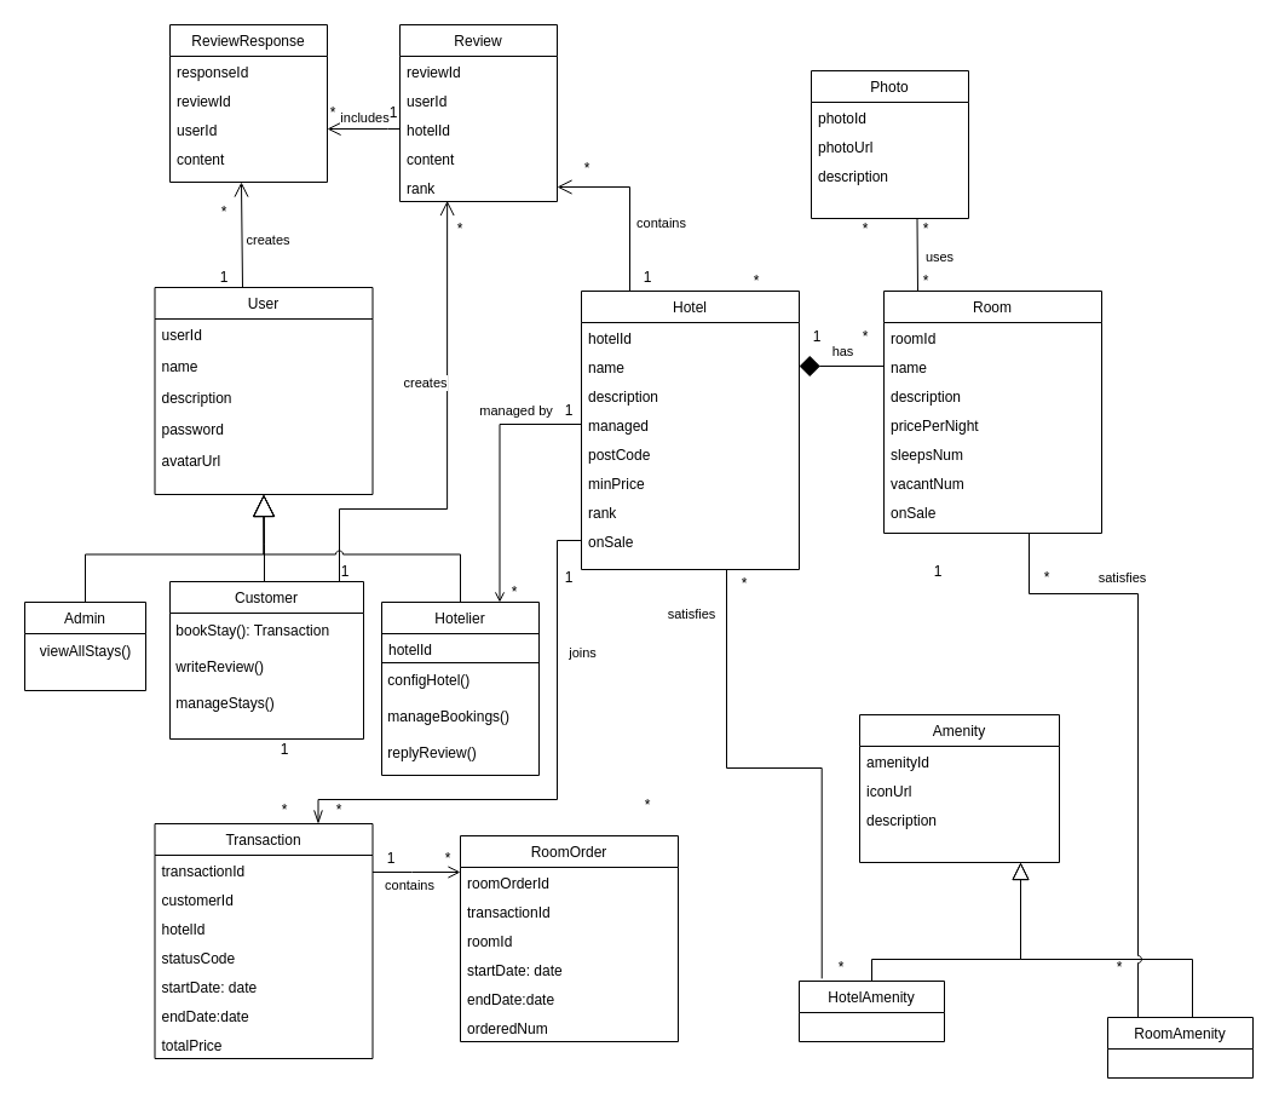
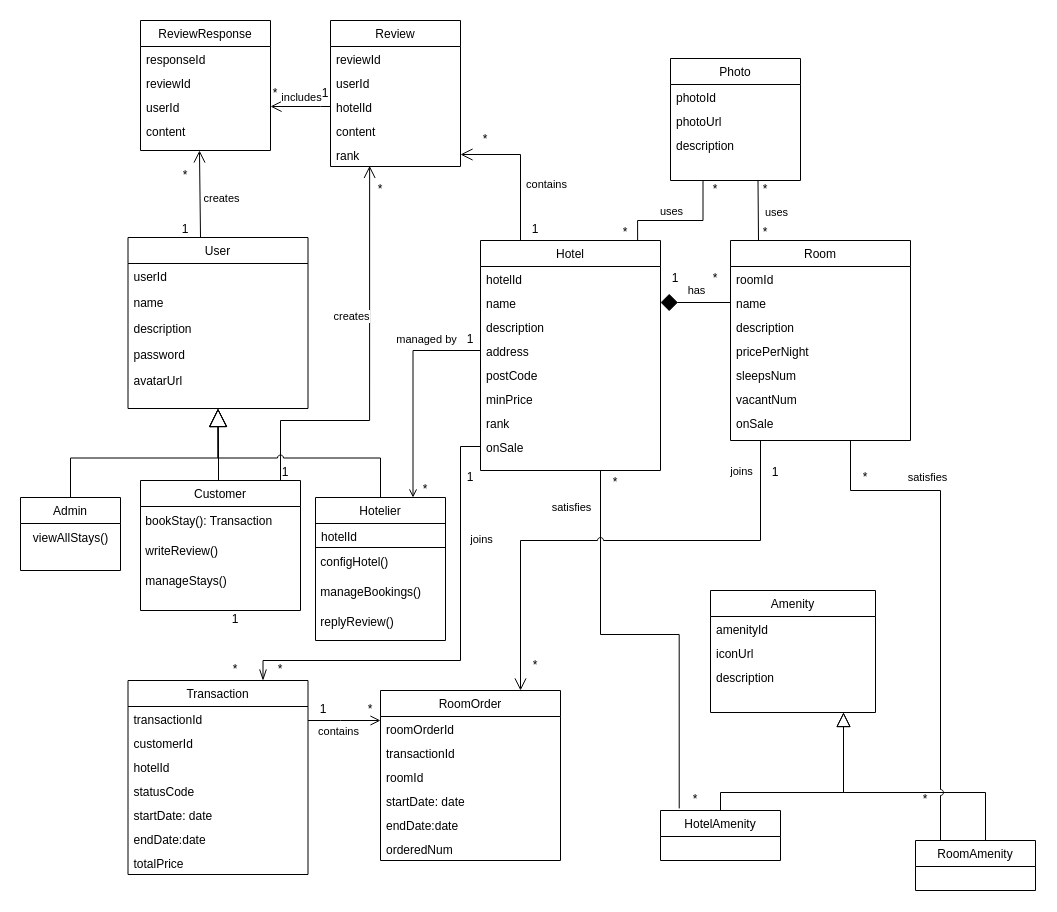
+ <mxCell id="39" style="edgeStyle=orthogonalEdgeStyle;rounded=0;jumpStyle=none;orthogonalLoop=1;jettySize=auto;html=1;entryX=0.25;entryY=1;entryDx=0;entryDy=0;startArrow=none;startFill=0;endArrow=none;endFill=0;startSize=15;endSize=8;targetPerimeterSpacing=0;strokeWidth=1;exitX=0.873;exitY=-0.002;exitDx=0;exitDy=0;exitPerimeter=0;" edge="1" parent="1" source="45" target="95"><mxGeometry relative="1" as="geometry"><Array as="points"><mxPoint x="637" y="220" /><mxPoint x="702" y="220" /></Array></mxGeometry></mxCell>
+ <mxCell id="40" value="uses" style="edgeLabel;html=1;align=center;verticalAlign=middle;resizable=0;points=[];" connectable="0" vertex="1" parent="39"><mxGeometry x="0.177" y="-2" relative="1" as="geometry"><mxPoint x="-21" y="-12" as="offset" /></mxGeometry></mxCell>
- <mxCell id="49" value="managed" style="text;align=left;verticalAlign=top;spacingLeft=4;spacingRight=4;overflow=hidden;rotatable=0;points=[[0,0.5],[1,0.5]];portConstraint=eastwest;" vertex="1" parent="45"><mxGeometry y="98" width="180" height="24" as="geometry" /></mxCell>
+ <mxCell id="49" value="address" style="text;align=left;verticalAlign=top;spacingLeft=4;spacingRight=4;overflow=hidden;rotatable=0;points=[[0,0.5],[1,0.5]];portConstraint=eastwest;" vertex="1" parent="45"><mxGeometry y="98" width="180" height="24" as="geometry" /></mxCell>
+ <mxCell id="56" style="edgeStyle=orthogonalEdgeStyle;rounded=0;jumpStyle=arc;orthogonalLoop=1;jettySize=auto;html=1;startArrow=none;startFill=0;endArrow=open;endFill=0;startSize=15;endSize=10;targetPerimeterSpacing=0;strokeWidth=1;" edge="1" parent="1" source="60" target="28"><mxGeometry relative="1" as="geometry"><mxPoint x="510" y="640" as="targetPoint" /><Array as="points"><mxPoint x="760" y="540" /><mxPoint x="520" y="540" /></Array></mxGeometry></mxCell>
+ <mxCell id="57" value="joins" style="edgeLabel;html=1;align=center;verticalAlign=middle;resizable=0;points=[];" connectable="0" vertex="1" parent="56"><mxGeometry x="-0.771" relative="1" as="geometry"><mxPoint x="-20" y="-26" as="offset" /></mxGeometry></mxCell>
